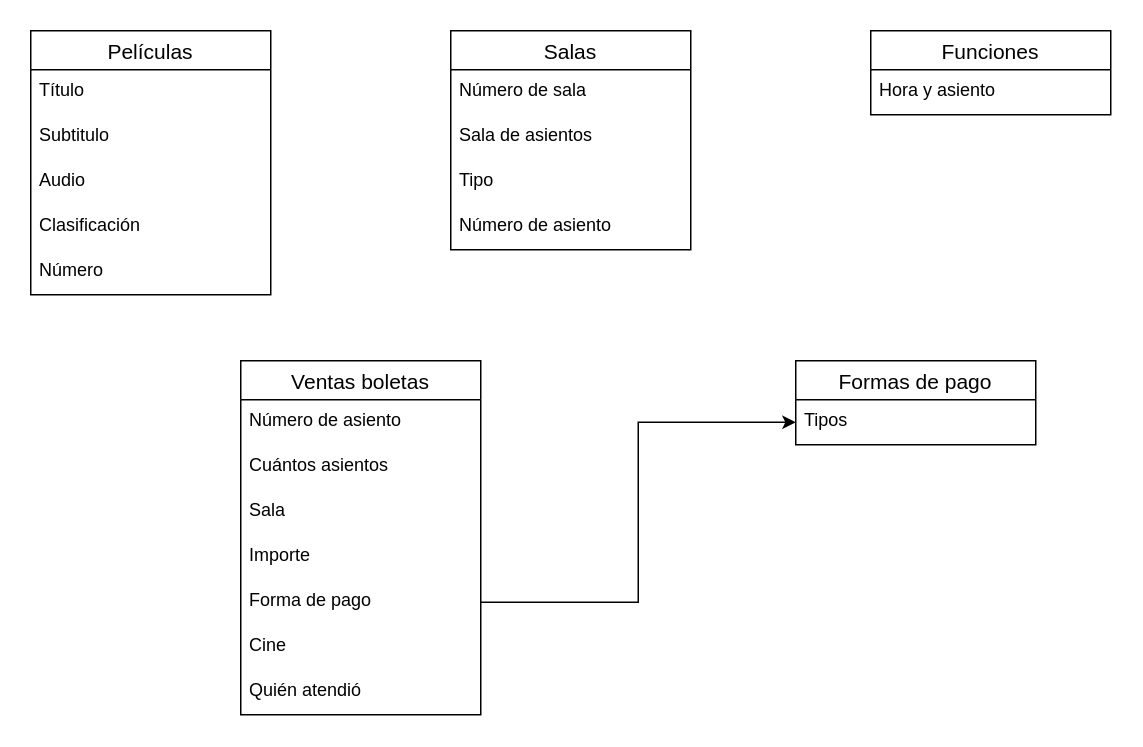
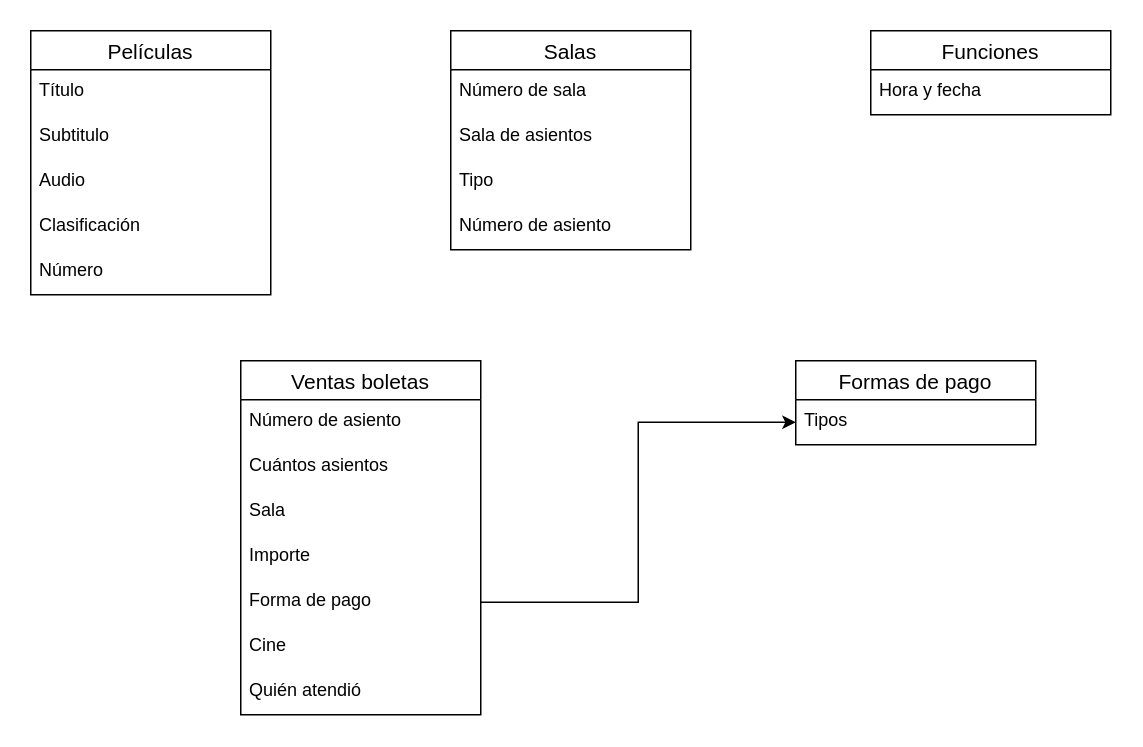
- <mxCell id="16" value="Hora y asiento" style="text;strokeColor=none;fillColor=none;spacingLeft=4;spacingRight=4;overflow=hidden;rotatable=0;points=[[0,0.5],[1,0.5]];portConstraint=eastwest;fontSize=12;" vertex="1" parent="15"><mxGeometry y="26" width="160" height="30" as="geometry" /></mxCell>
+ <mxCell id="16" value="Hora y fecha" style="text;strokeColor=none;fillColor=none;spacingLeft=4;spacingRight=4;overflow=hidden;rotatable=0;points=[[0,0.5],[1,0.5]];portConstraint=eastwest;fontSize=12;" vertex="1" parent="15"><mxGeometry y="26" width="160" height="30" as="geometry" /></mxCell>
